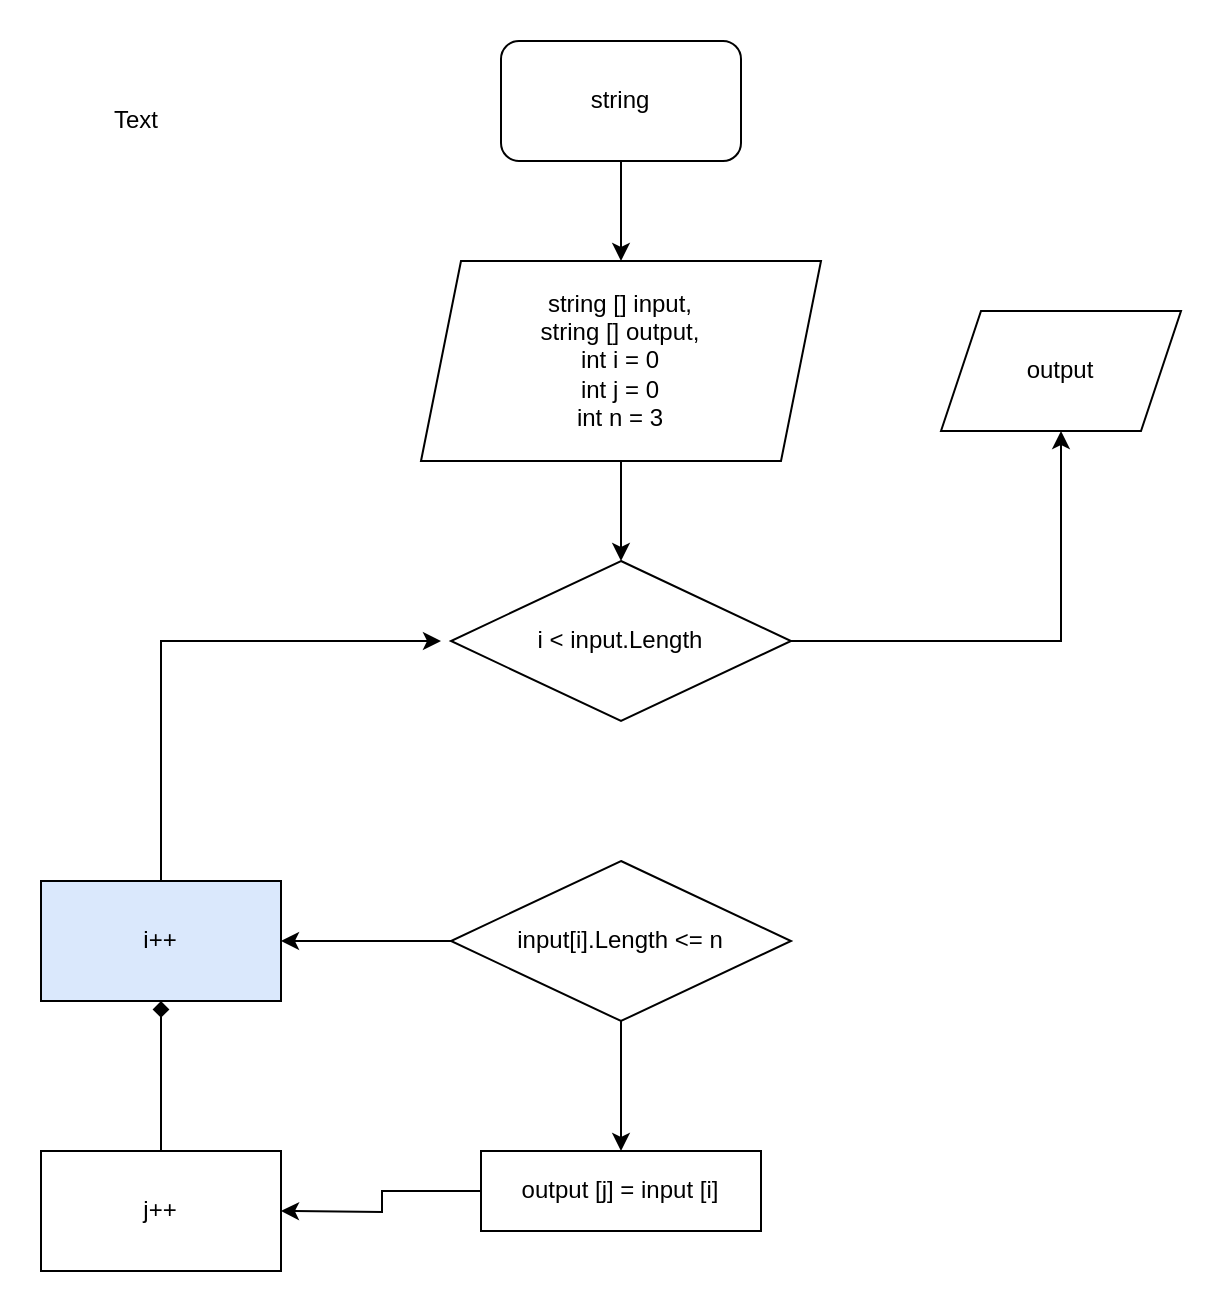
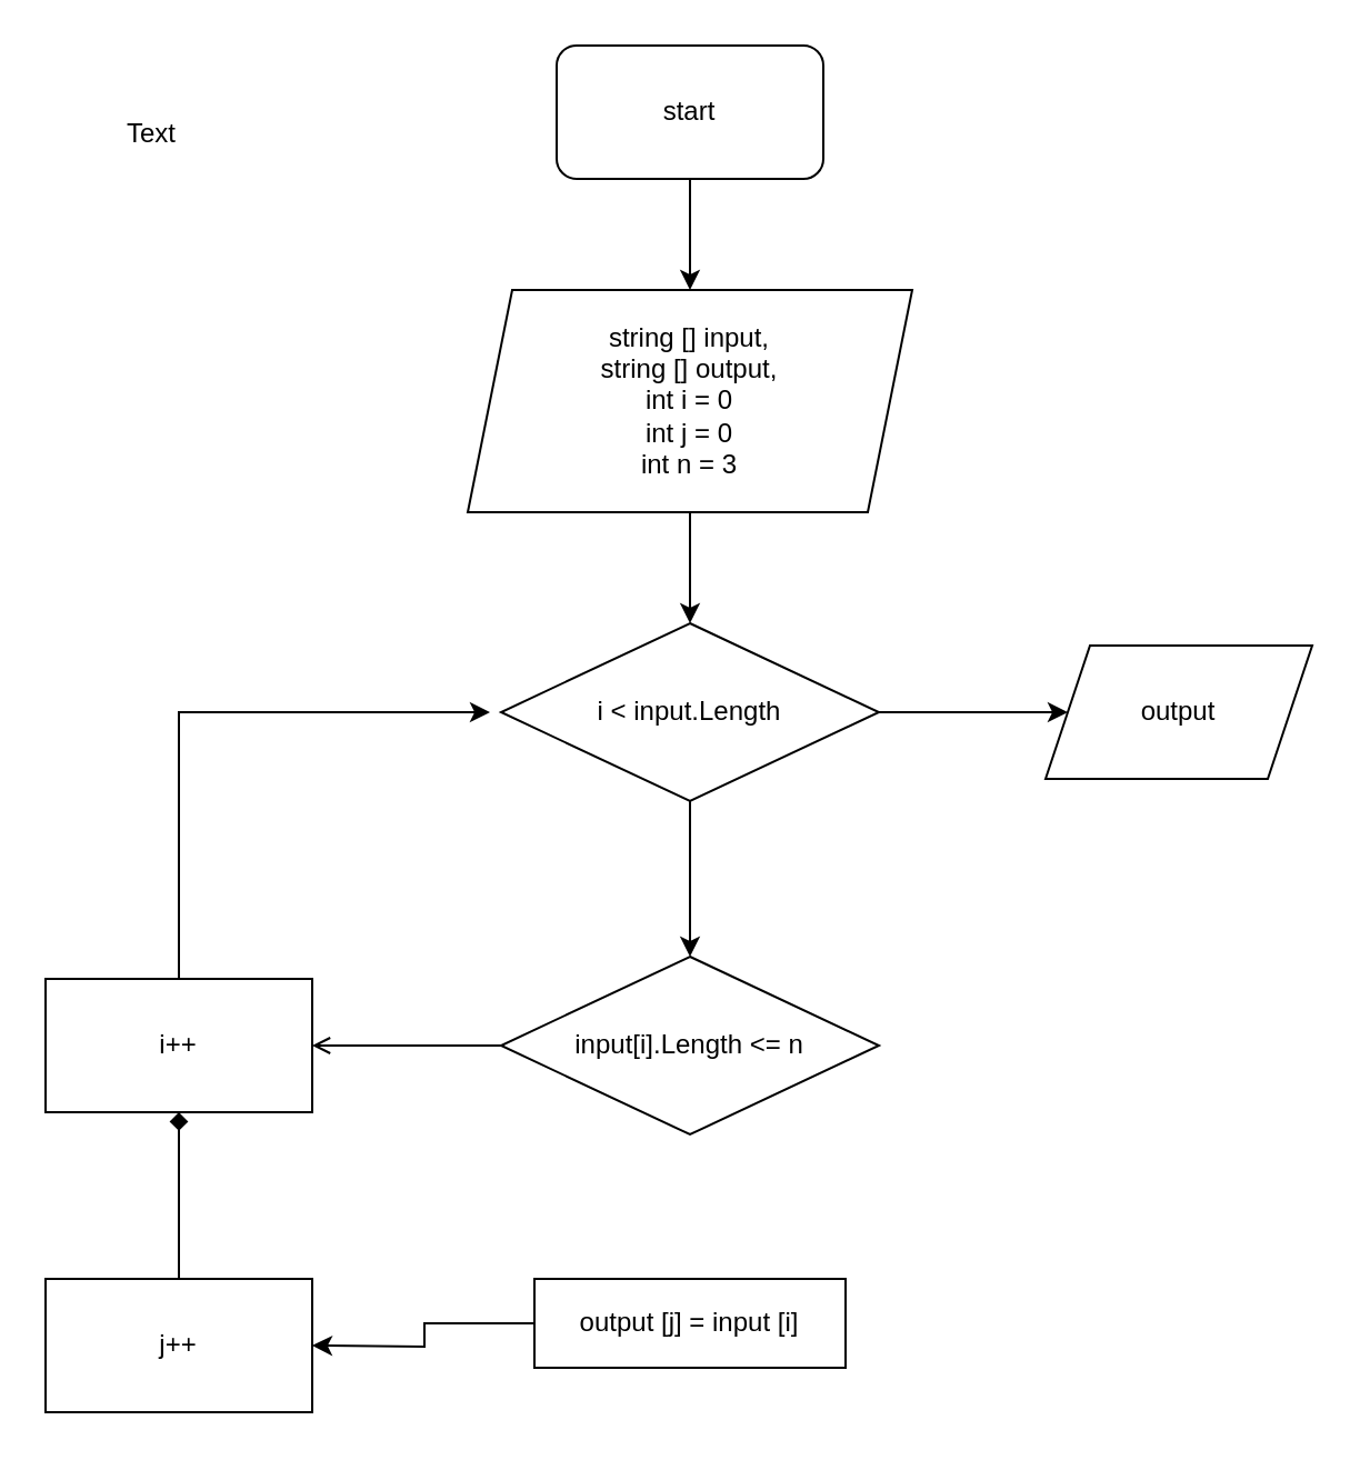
- <mxCell id="4" value="string" style="rounded=1;whiteSpace=wrap;html=1;" vertex="1" parent="1"><mxGeometry x="250" width="120" height="60" as="geometry" y="20" /></mxCell>
+ <mxCell id="4" value="start" style="rounded=1;whiteSpace=wrap;html=1;" vertex="1" parent="1"><mxGeometry x="250" width="120" height="60" as="geometry" y="20" /></mxCell>
- <mxCell id="15" value="output" style="shape=parallelogram;perimeter=parallelogramPerimeter;whiteSpace=wrap;html=1;fixedSize=1;" vertex="1" parent="1"><mxGeometry x="470" y="155" width="120" height="60" as="geometry" /></mxCell>
+ <mxCell id="15" value="output" style="shape=parallelogram;perimeter=parallelogramPerimeter;whiteSpace=wrap;html=1;fixedSize=1;" vertex="1" parent="1"><mxGeometry x="470" y="290" width="120" height="60" as="geometry" /></mxCell>
+ <mxCell id="7" style="edgeStyle=orthogonalEdgeStyle;rounded=0;orthogonalLoop=1;jettySize=auto;html=1;exitX=0.5;exitY=1;exitDx=0;exitDy=0;entryX=0.5;entryY=0;entryDx=0;entryDy=0;" edge="1" parent="1" source="9" target="12"><mxGeometry relative="1" as="geometry" /></mxCell>
- <mxCell id="17" value="i++" style="rounded=0;whiteSpace=wrap;html=1;fillColor=#dae8fc;" vertex="1" parent="1"><mxGeometry y="440" width="120" height="60" as="geometry" x="20" /></mxCell>
+ <mxCell id="17" value="i++" style="rounded=0;whiteSpace=wrap;html=1;" vertex="1" parent="1"><mxGeometry y="440" width="120" height="60" as="geometry" x="20" /></mxCell>
- <mxCell id="11" style="edgeStyle=orthogonalEdgeStyle;rounded=0;orthogonalLoop=1;jettySize=auto;html=1;entryX=1;entryY=0.5;entryDx=0;entryDy=0;" edge="1" parent="1" source="12" target="17"><mxGeometry relative="1" as="geometry" /></mxCell>
+ <mxCell id="11" style="edgeStyle=orthogonalEdgeStyle;rounded=0;orthogonalLoop=1;jettySize=auto;html=1;entryX=1;entryY=0.5;entryDx=0;entryDy=0;endArrow=open;" edge="1" parent="1" source="12" target="17"><mxGeometry relative="1" as="geometry" /></mxCell>
- <mxCell id="10" style="edgeStyle=orthogonalEdgeStyle;rounded=0;orthogonalLoop=1;jettySize=auto;html=1;entryX=0.5;entryY=0;entryDx=0;entryDy=0;" edge="1" parent="1" source="12" target="14"><mxGeometry relative="1" as="geometry" /></mxCell>
